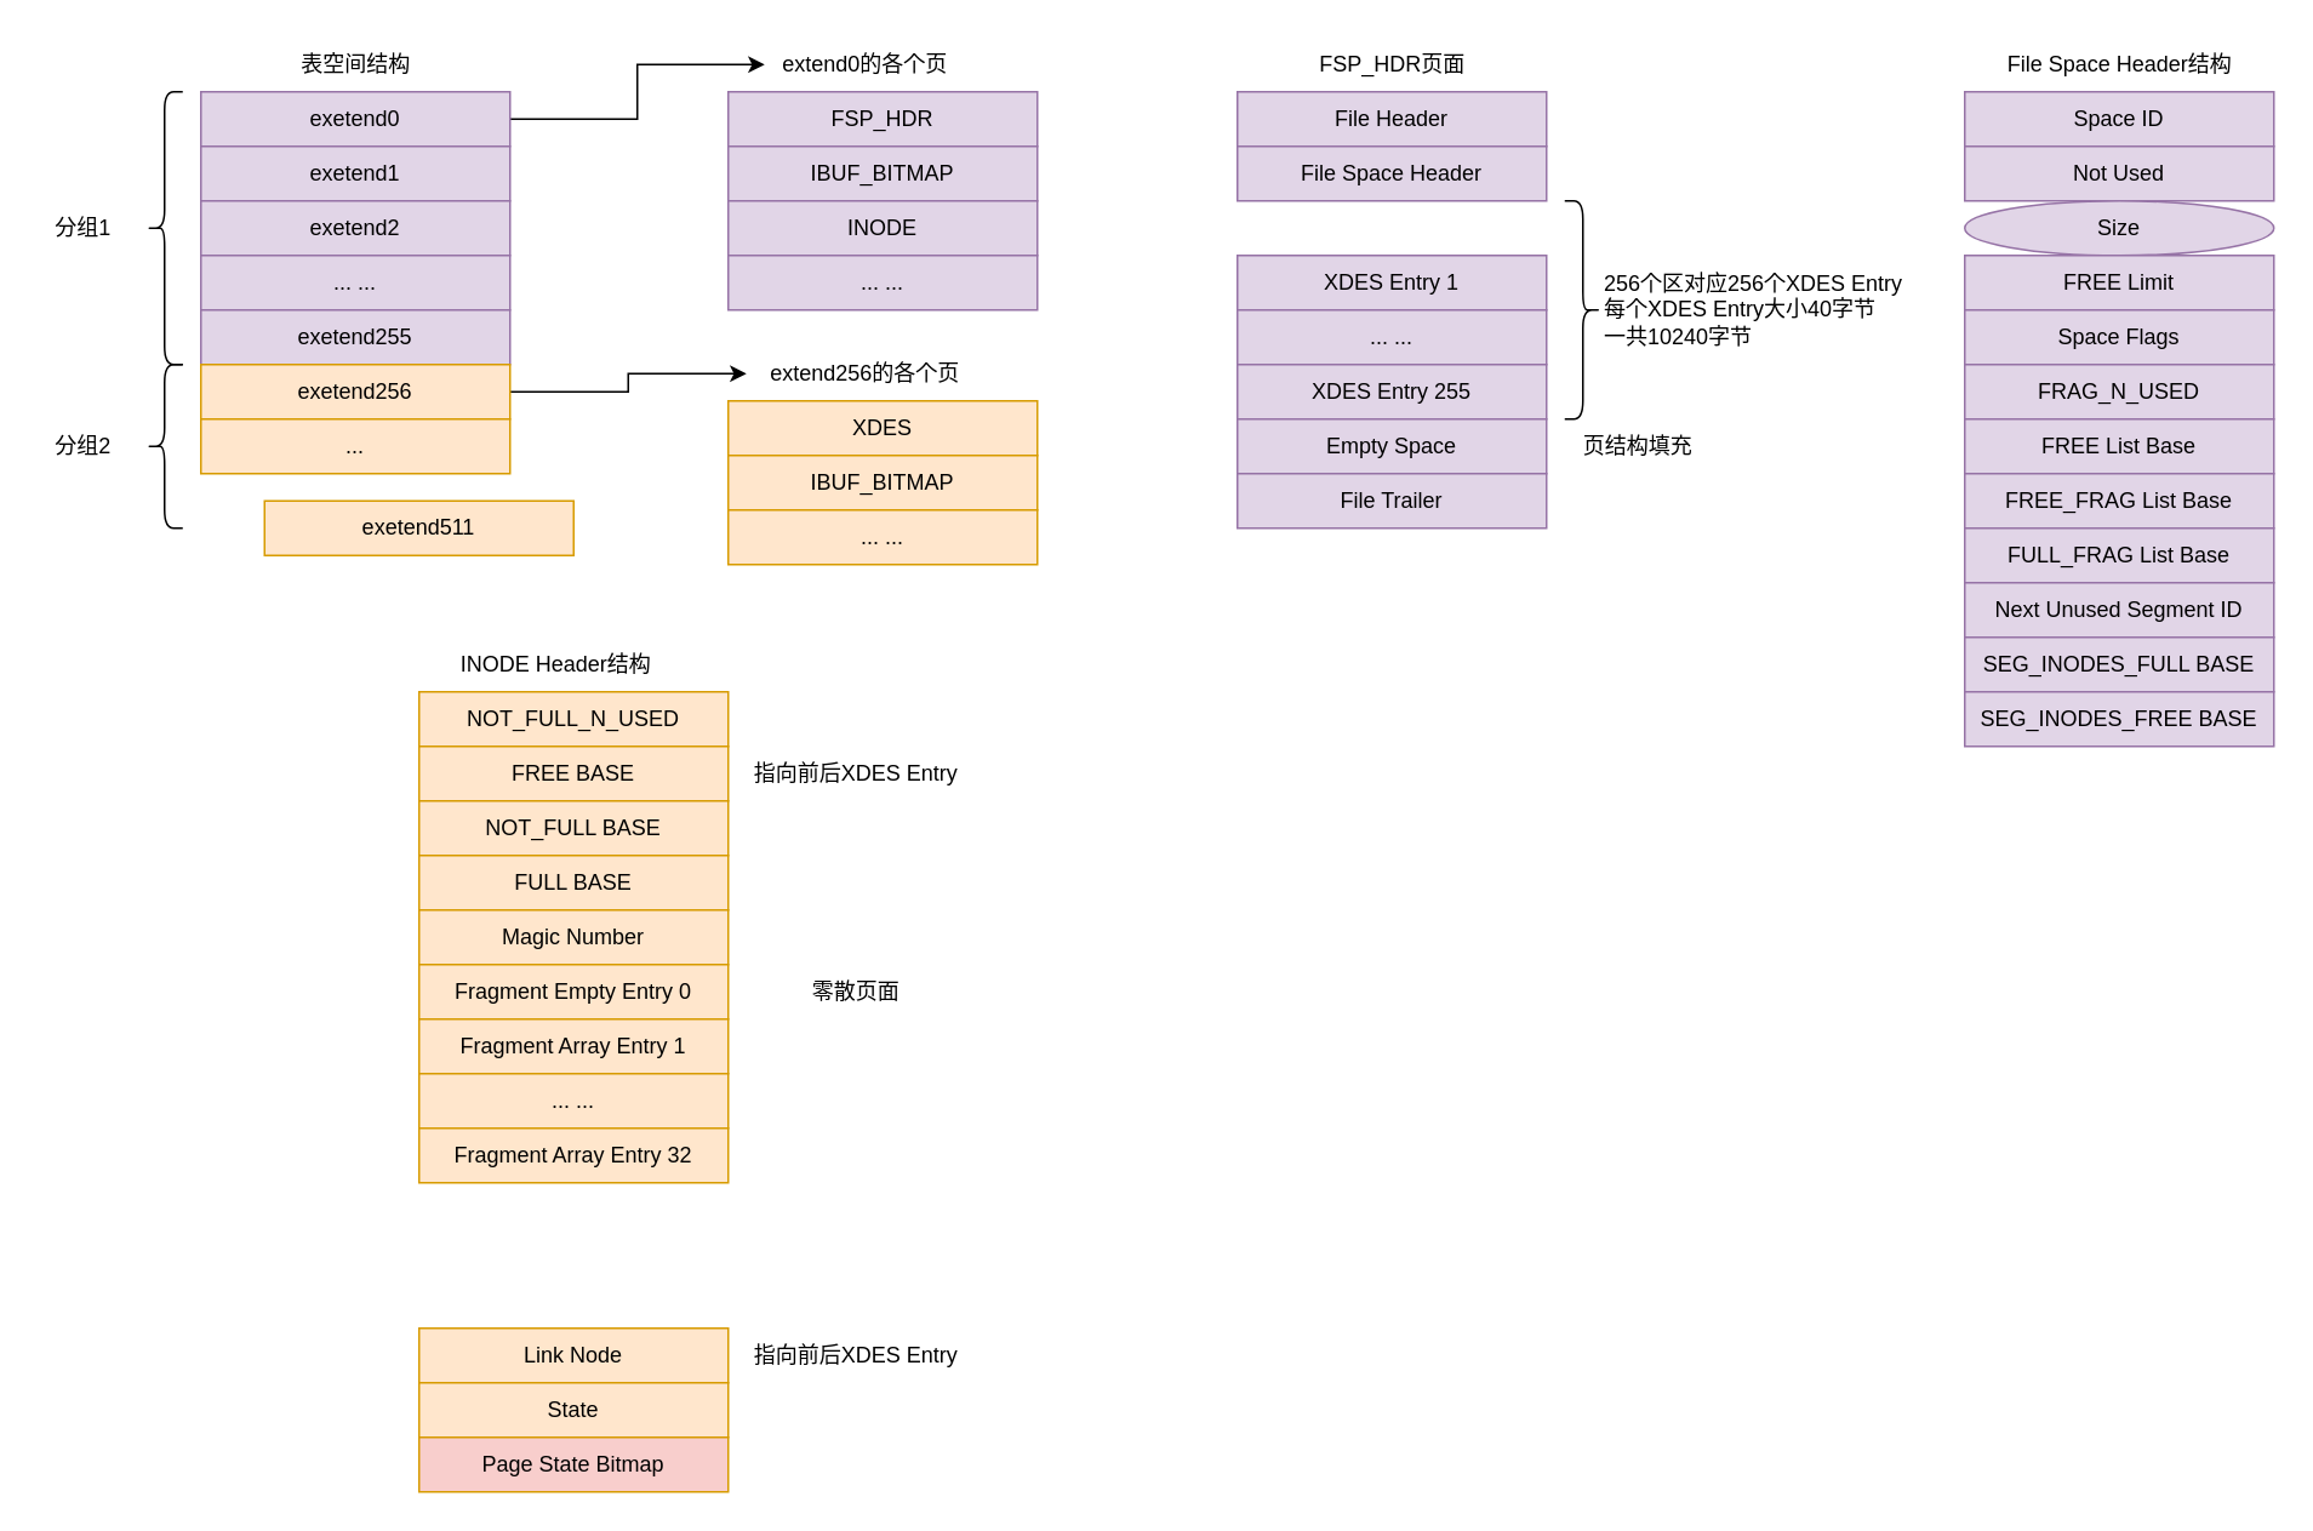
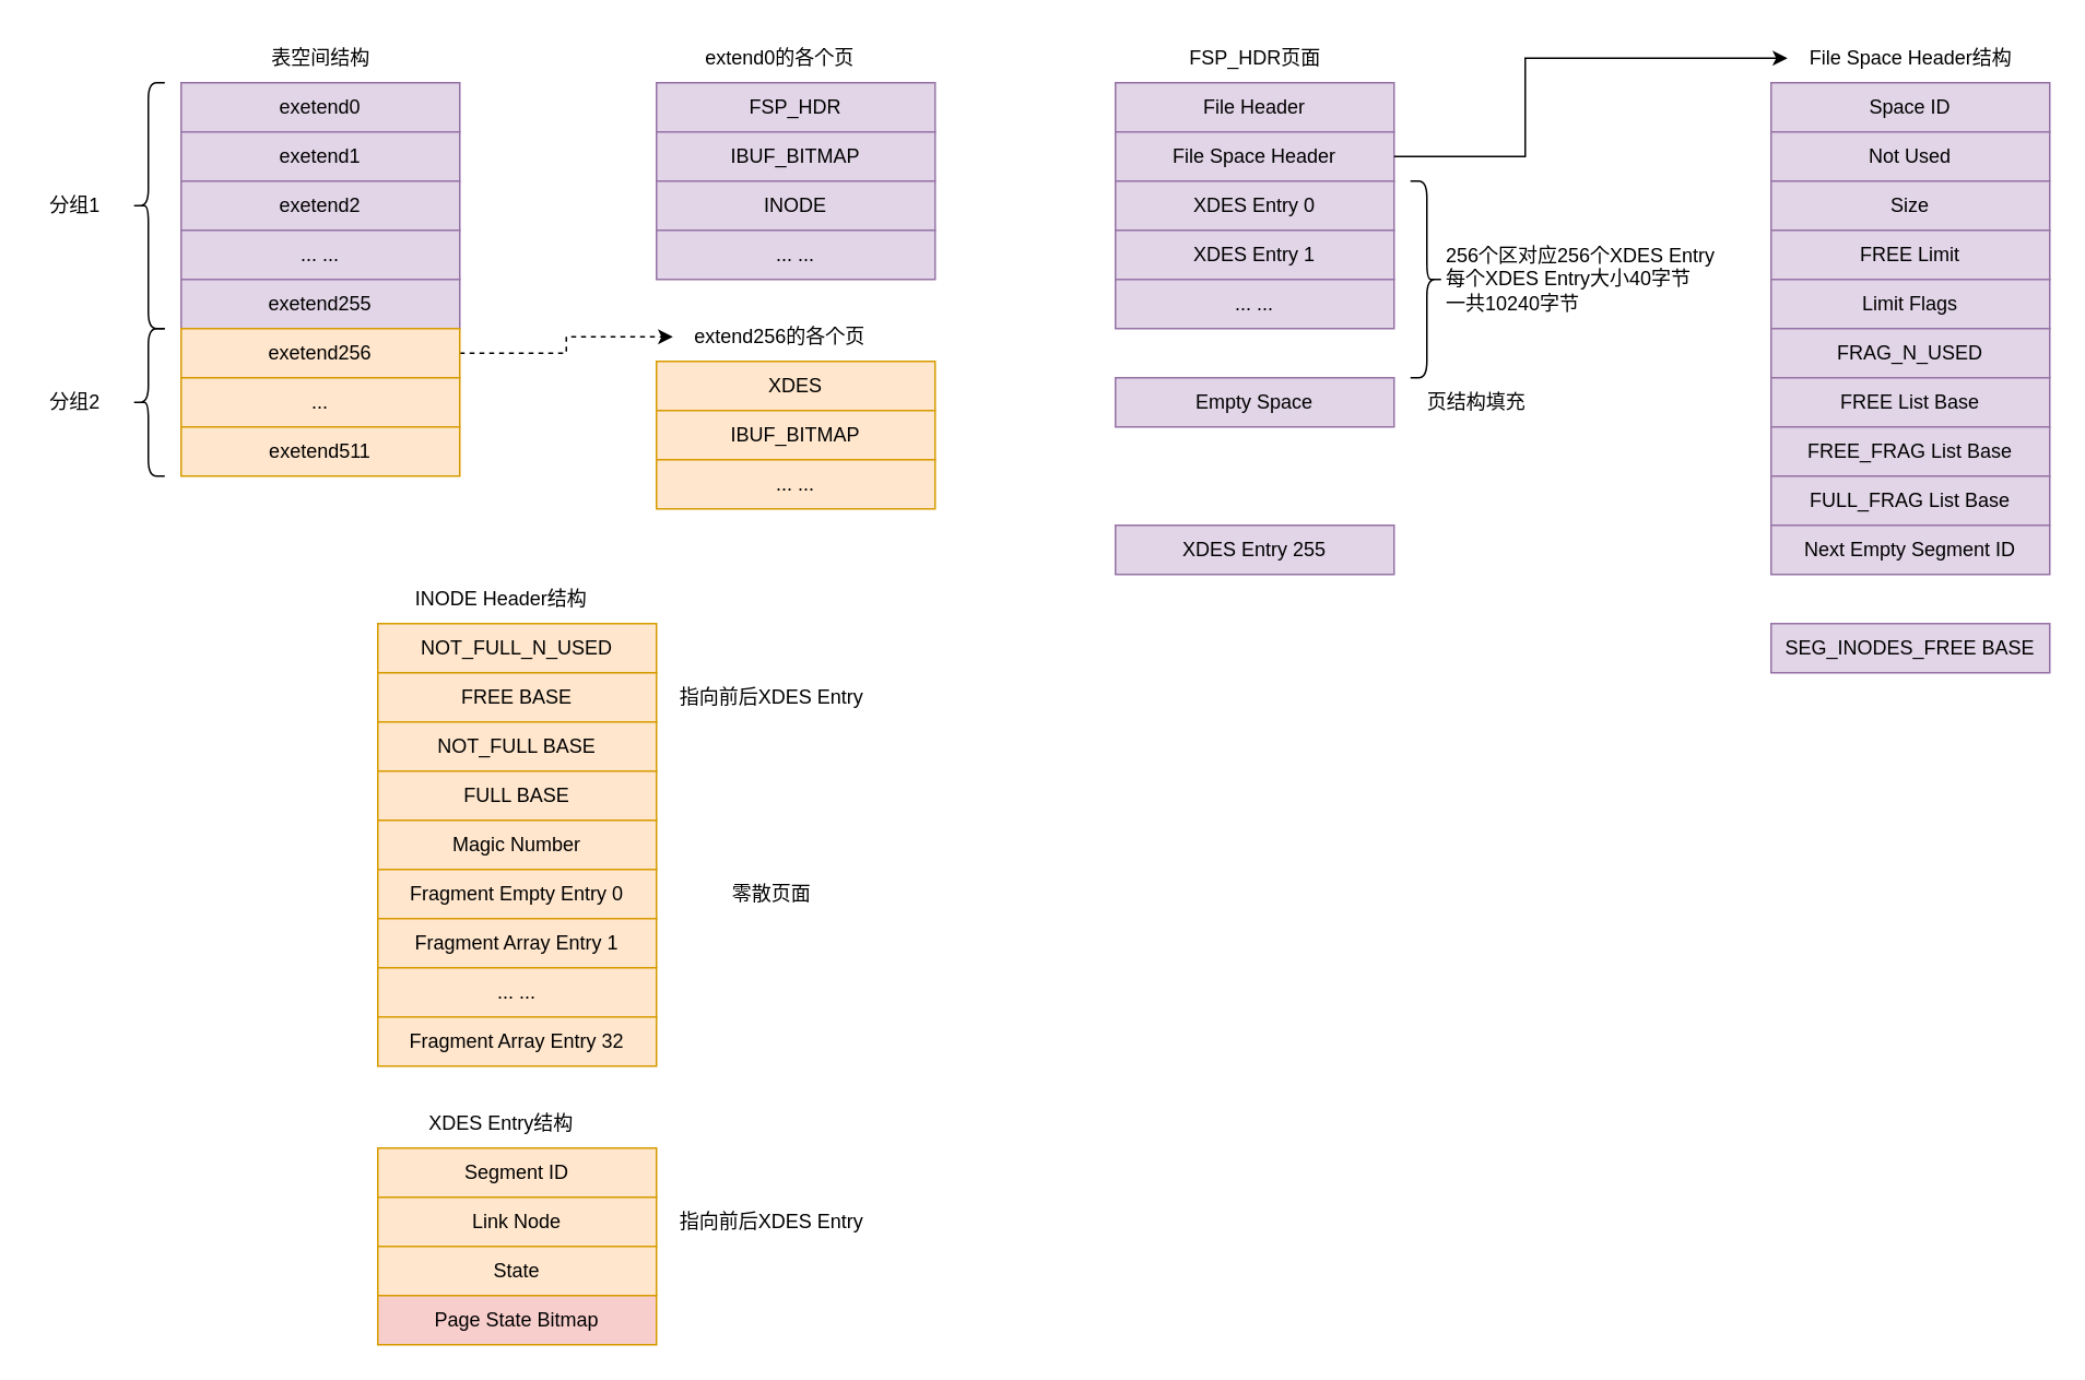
+ <mxCell id="65" style="edgeStyle=orthogonalEdgeStyle;rounded=0;orthogonalLoop=1;jettySize=auto;html=1;exitX=1;exitY=0.5;exitDx=0;exitDy=0;" edge="1" parent="1" source="45" target="61"><mxGeometry relative="1" as="geometry"><mxPoint x="980" y="40" as="targetPoint" /><Array as="points"><mxPoint x="930" y="95" /><mxPoint x="930" y="35" /></Array></mxGeometry></mxCell>
- <mxCell id="2" value="" style="edgeStyle=orthogonalEdgeStyle;rounded=0;orthogonalLoop=1;jettySize=auto;html=1;" edge="1" parent="1" source="3" target="20"><mxGeometry relative="1" as="geometry"><mxPoint x="370" y="30" as="targetPoint" /></mxGeometry></mxCell>
+ <mxCell id="46" value="&lt;span style=&quot;text-wrap-mode: nowrap;&quot;&gt;XDES Entry 0&lt;/span&gt;" style="rounded=0;whiteSpace=wrap;html=1;hachureGap=4;fontFamily=Helvetica;labelBackgroundColor=none;fillColor=#e1d5e7;strokeColor=#9673a6;" vertex="1" parent="1"><mxGeometry x="680" y="110" width="170" height="30" as="geometry" /></mxCell>
- <mxCell id="58" value="&lt;span style=&quot;text-wrap-mode: nowrap;&quot;&gt;Size&lt;/span&gt;" style="ellipse;whiteSpace=wrap;html=1;hachureGap=4;fontFamily=Helvetica;labelBackgroundColor=none;fillColor=#e1d5e7;strokeColor=#9673a6;" vertex="1" parent="1"><mxGeometry x="1080" y="110" width="170" height="30" as="geometry" /></mxCell>
+ <mxCell id="58" value="&lt;span style=&quot;text-wrap-mode: nowrap;&quot;&gt;Size&lt;/span&gt;" style="rounded=0;whiteSpace=wrap;html=1;hachureGap=4;fontFamily=Helvetica;labelBackgroundColor=none;fillColor=#e1d5e7;strokeColor=#9673a6;" vertex="1" parent="1"><mxGeometry x="1080" y="110" width="170" height="30" as="geometry" /></mxCell>
- <mxCell id="60" value="Space Flags" style="rounded=0;whiteSpace=wrap;html=1;hachureGap=4;fontFamily=Helvetica;labelBackgroundColor=none;fillColor=#e1d5e7;strokeColor=#9673a6;" vertex="1" parent="1"><mxGeometry x="1080" y="170" width="170" height="30" as="geometry" /></mxCell>
+ <mxCell id="60" value="Limit Flags" style="rounded=0;whiteSpace=wrap;html=1;hachureGap=4;fontFamily=Helvetica;labelBackgroundColor=none;fillColor=#e1d5e7;strokeColor=#9673a6;" vertex="1" parent="1"><mxGeometry x="1080" y="170" width="170" height="30" as="geometry" /></mxCell>
- <mxCell id="8" style="edgeStyle=orthogonalEdgeStyle;rounded=0;orthogonalLoop=1;jettySize=auto;html=1;" edge="1" parent="1" source="9" target="25"><mxGeometry relative="1" as="geometry" /></mxCell>
+ <mxCell id="8" style="edgeStyle=orthogonalEdgeStyle;rounded=0;orthogonalLoop=1;jettySize=auto;html=1;dashed=1;" edge="1" parent="1" source="9" target="25"><mxGeometry relative="1" as="geometry" /></mxCell>
- <mxCell id="50" value="&lt;span style=&quot;text-wrap-mode: nowrap;&quot;&gt;XDES Entry 255&lt;/span&gt;" style="rounded=0;whiteSpace=wrap;html=1;hachureGap=4;fontFamily=Helvetica;labelBackgroundColor=none;fillColor=#e1d5e7;strokeColor=#9673a6;" vertex="1" parent="1"><mxGeometry x="680" y="200" width="170" height="30" as="geometry" /></mxCell>
+ <mxCell id="50" value="&lt;span style=&quot;text-wrap-mode: nowrap;&quot;&gt;XDES Entry 255&lt;/span&gt;" style="rounded=0;whiteSpace=wrap;html=1;hachureGap=4;fontFamily=Helvetica;labelBackgroundColor=none;fillColor=#e1d5e7;strokeColor=#9673a6;" vertex="1" parent="1"><mxGeometry x="680" y="320" width="170" height="30" as="geometry" /></mxCell>
- <mxCell id="54" value="File Trailer" style="rounded=0;whiteSpace=wrap;html=1;hachureGap=4;fontFamily=Helvetica;labelBackgroundColor=none;fillColor=#e1d5e7;strokeColor=#9673a6;" vertex="1" parent="1"><mxGeometry x="680" y="260" width="170" height="30" as="geometry" /></mxCell>
- <mxCell id="11" value="exetend511" style="rounded=0;whiteSpace=wrap;html=1;hachureGap=4;fontFamily=Helvetica;labelBackgroundColor=none;fillColor=#ffe6cc;strokeColor=#d79b00;" vertex="1" parent="1"><mxGeometry x="145" y="275" width="170" height="30" as="geometry" /></mxCell>
+ <mxCell id="11" value="exetend511" style="rounded=0;whiteSpace=wrap;html=1;hachureGap=4;fontFamily=Helvetica;labelBackgroundColor=none;fillColor=#ffe6cc;strokeColor=#d79b00;" vertex="1" parent="1"><mxGeometry x="110" y="260" width="170" height="30" as="geometry" /></mxCell>
- <mxCell id="67" value="Next Unused Segment ID" style="rounded=0;whiteSpace=wrap;html=1;hachureGap=4;fontFamily=Helvetica;labelBackgroundColor=none;fillColor=#e1d5e7;strokeColor=#9673a6;" vertex="1" parent="1"><mxGeometry x="1080" y="320" width="170" height="30" as="geometry" /></mxCell>
+ <mxCell id="67" value="Next Empty Segment ID" style="rounded=0;whiteSpace=wrap;html=1;hachureGap=4;fontFamily=Helvetica;labelBackgroundColor=none;fillColor=#e1d5e7;strokeColor=#9673a6;" vertex="1" parent="1"><mxGeometry x="1080" y="320" width="170" height="30" as="geometry" /></mxCell>
- <mxCell id="68" value="SEG_INODES_FULL BASE" style="rounded=0;whiteSpace=wrap;html=1;hachureGap=4;fontFamily=Helvetica;labelBackgroundColor=none;fillColor=#e1d5e7;strokeColor=#9673a6;" vertex="1" parent="1"><mxGeometry x="1080" y="350" width="170" height="30" as="geometry" /></mxCell>
+ <mxCell id="29" value="XDES Entry结构" style="text;html=1;align=center;verticalAlign=middle;resizable=0;points=[];autosize=1;strokeColor=none;fillColor=none;" vertex="1" parent="1"><mxGeometry x="250" y="670" width="110" height="30" as="geometry" /></mxCell>
+ <mxCell id="26" value="Segment ID" style="rounded=0;whiteSpace=wrap;html=1;hachureGap=4;fontFamily=Helvetica;labelBackgroundColor=none;fillColor=#ffe6cc;strokeColor=#d79b00;" vertex="1" parent="1"><mxGeometry x="230" y="700" width="170" height="30" as="geometry" /></mxCell>
